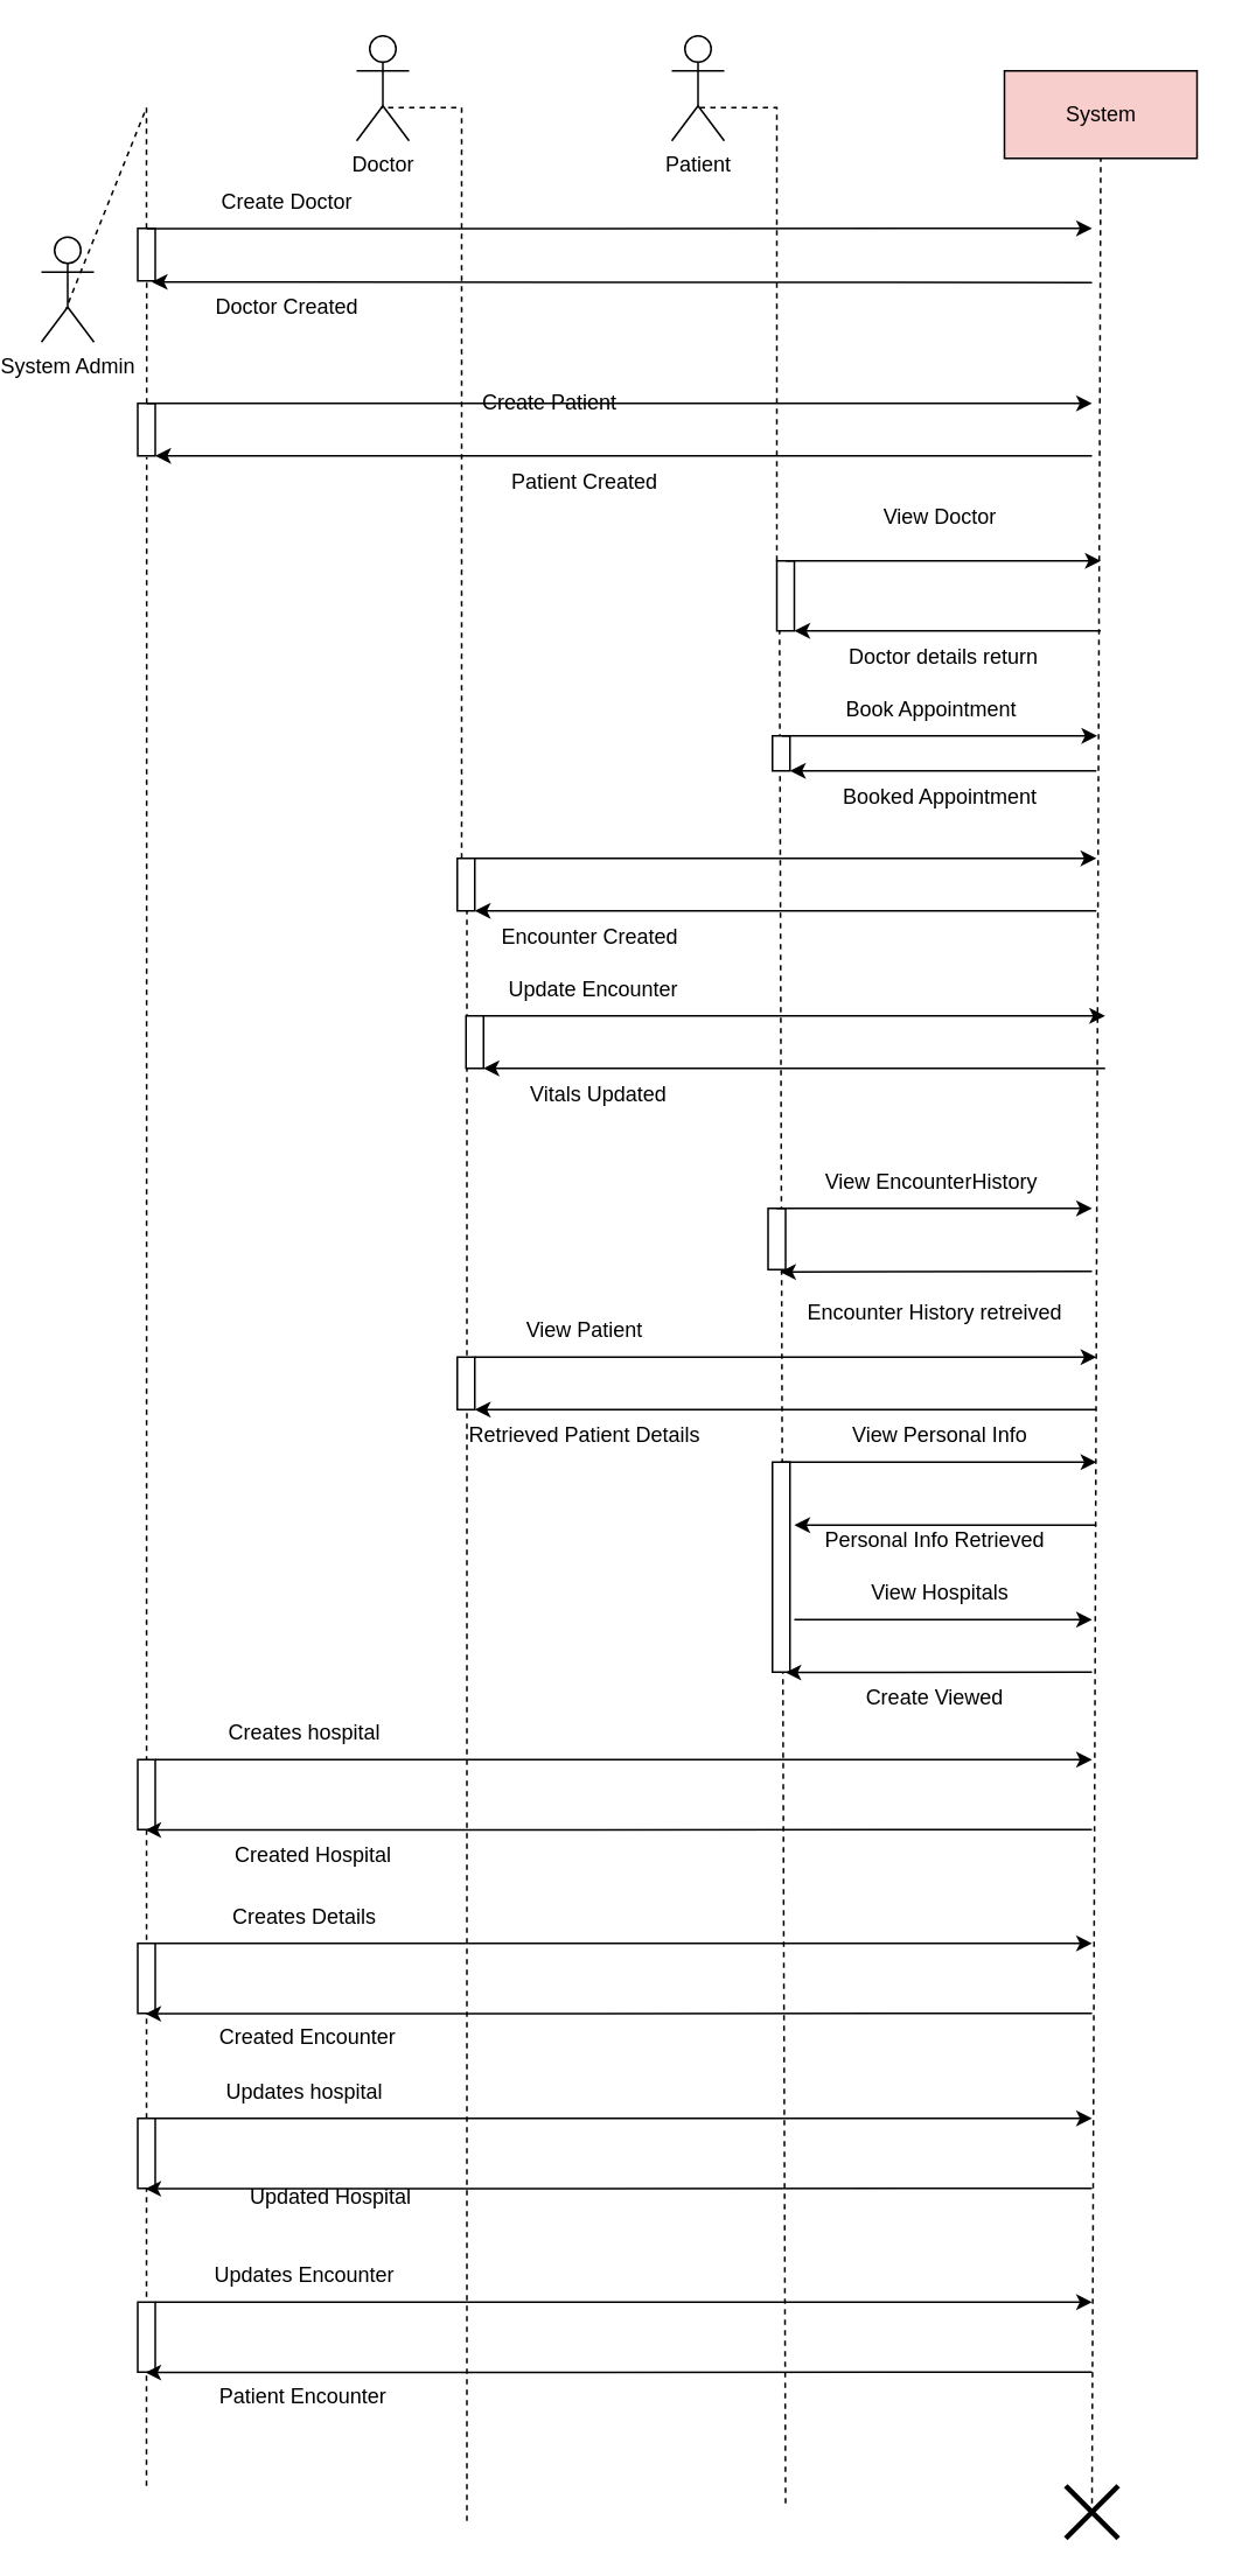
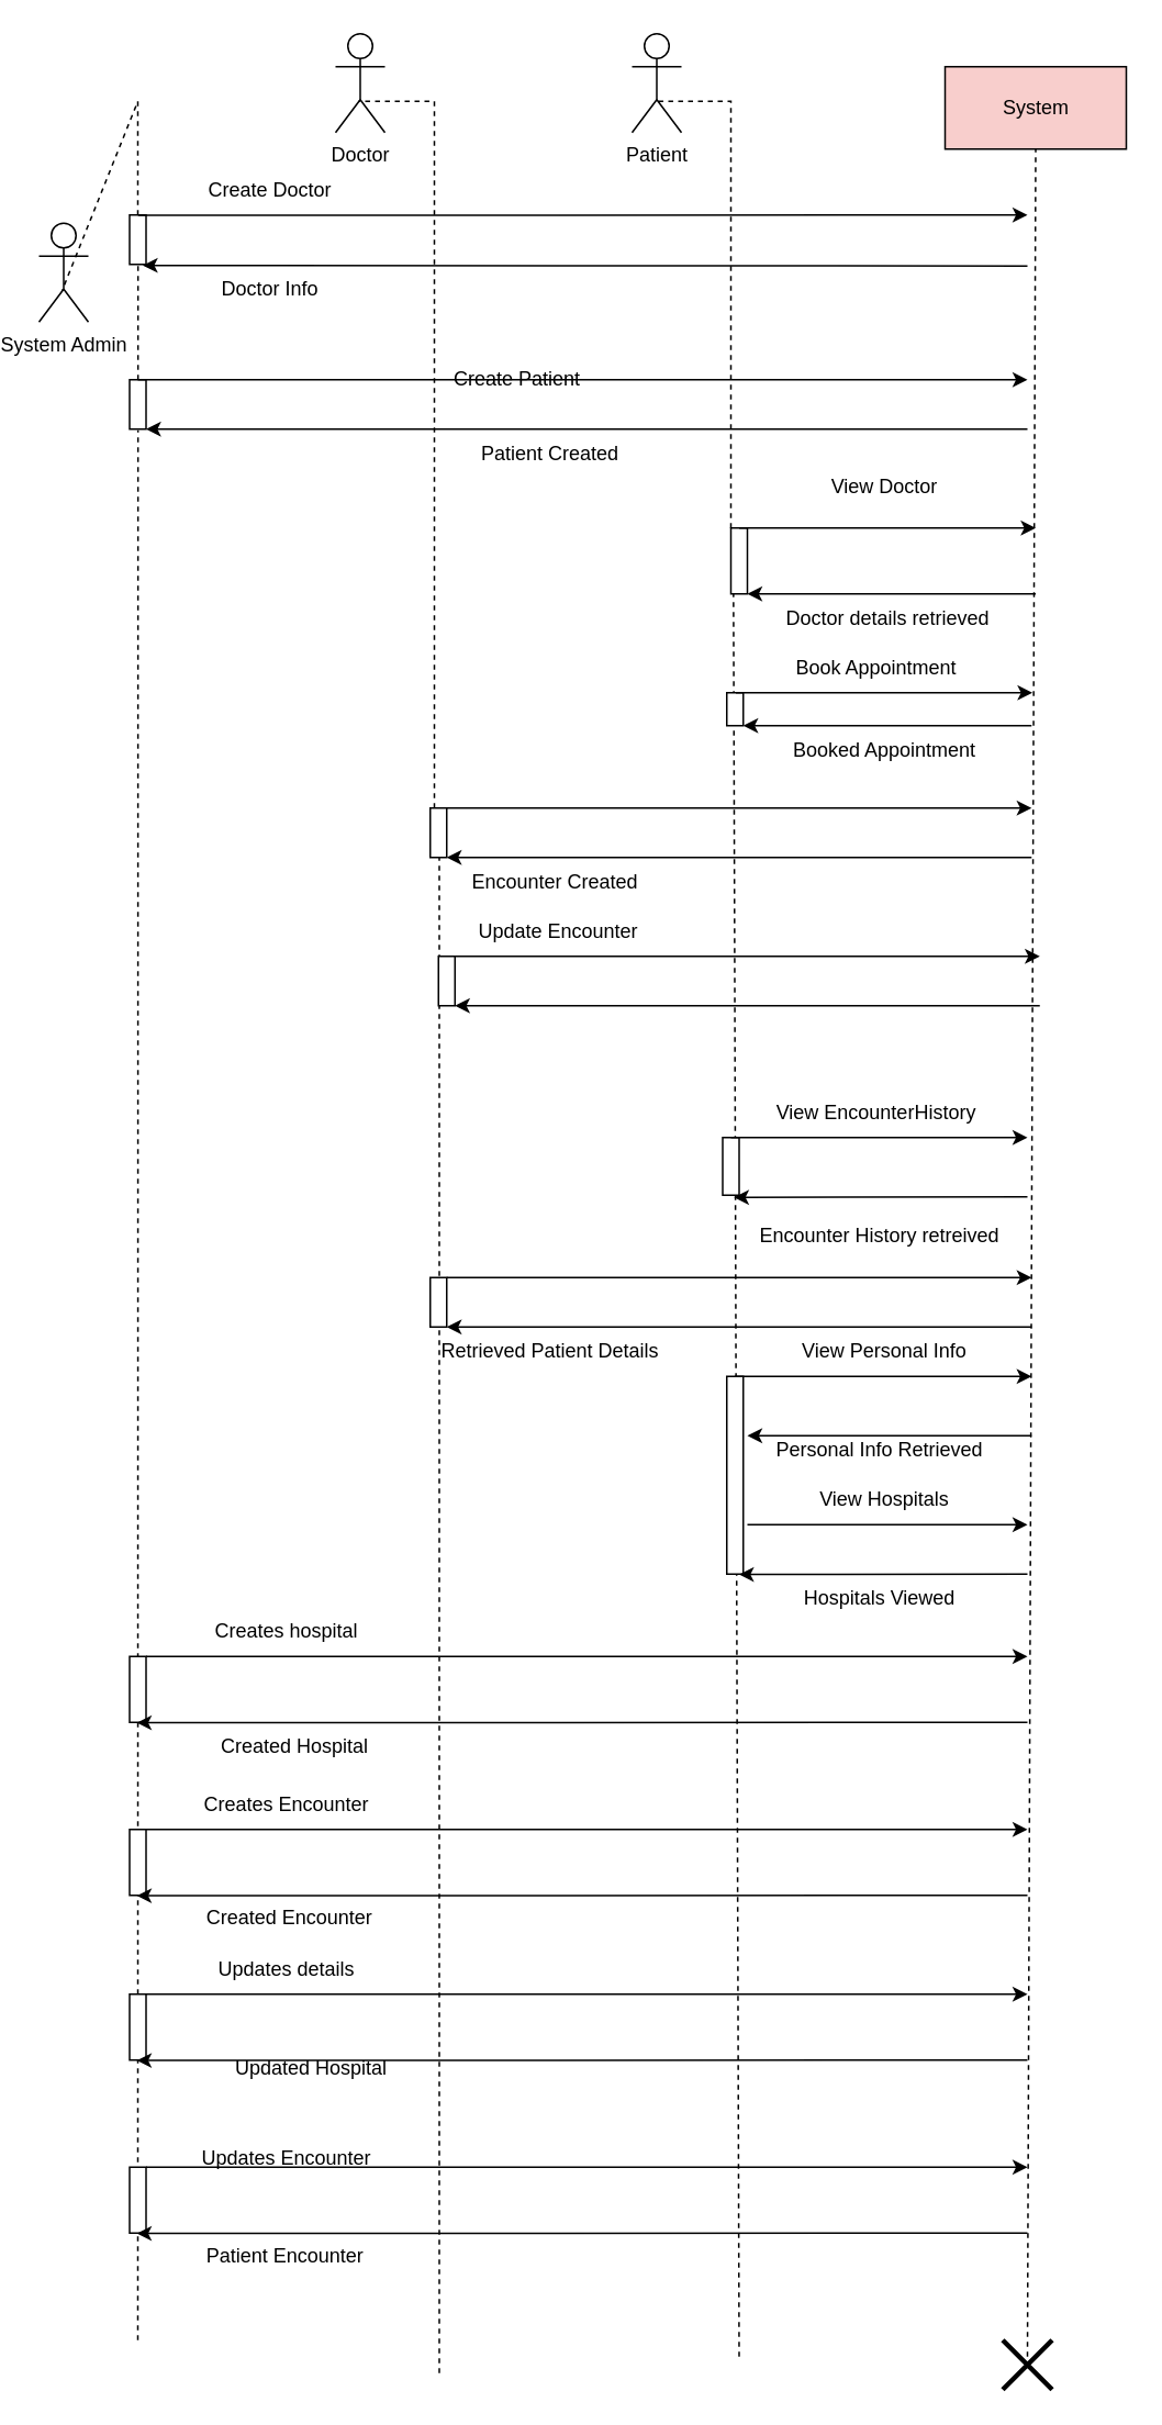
- <mxCell id="17" value="Doctor Created" style="text;html=1;align=center;verticalAlign=middle;resizable=0;points=[];autosize=1;strokeColor=none;fillColor=none;" vertex="1" parent="1"><mxGeometry x="105" y="160" width="110" height="30" as="geometry" /></mxCell>
+ <mxCell id="17" value="Doctor Info" style="text;html=1;align=center;verticalAlign=middle;resizable=0;points=[];autosize=1;strokeColor=none;fillColor=none;" vertex="1" parent="1"><mxGeometry x="105" y="160" width="110" height="30" as="geometry" /></mxCell>
- <mxCell id="34" value="Doctor details return" style="text;html=1;align=center;verticalAlign=middle;resizable=0;points=[];autosize=1;strokeColor=none;fillColor=none;" vertex="1" parent="1"><mxGeometry x="460" y="360" width="150" height="30" as="geometry" /></mxCell>
+ <mxCell id="34" value="Doctor details retrieved" style="text;html=1;align=center;verticalAlign=middle;resizable=0;points=[];autosize=1;strokeColor=none;fillColor=none;" vertex="1" parent="1"><mxGeometry x="460" y="360" width="150" height="30" as="geometry" /></mxCell>
- <mxCell id="69" value="Vitals Updated" style="text;html=1;align=center;verticalAlign=middle;resizable=0;points=[];autosize=1;strokeColor=none;fillColor=none;" vertex="1" parent="1"><mxGeometry x="287.5" y="610" width="100" height="30" as="geometry" /></mxCell>
- <mxCell id="43" value="View Patient" style="text;html=1;align=center;verticalAlign=middle;resizable=0;points=[];autosize=1;strokeColor=none;fillColor=none;" vertex="1" parent="1"><mxGeometry x="285" y="745" width="90" height="30" as="geometry" /></mxCell>
- <mxCell id="58" value="Create Viewed" style="text;html=1;align=center;verticalAlign=middle;resizable=0;points=[];autosize=1;strokeColor=none;fillColor=none;" vertex="1" parent="1"><mxGeometry x="470" y="955" width="120" height="30" as="geometry" /></mxCell>
+ <mxCell id="58" value="Hospitals Viewed" style="text;html=1;align=center;verticalAlign=middle;resizable=0;points=[];autosize=1;strokeColor=none;fillColor=none;" vertex="1" parent="1"><mxGeometry x="470" y="955" width="120" height="30" as="geometry" /></mxCell>
- <mxCell id="72" value="Creates Details" style="text;html=1;align=center;verticalAlign=middle;resizable=0;points=[];autosize=1;strokeColor=none;fillColor=none;" vertex="1" parent="1"><mxGeometry x="105" y="1080" width="130" height="30" as="geometry" /></mxCell>
+ <mxCell id="72" value="Creates Encounter" style="text;html=1;align=center;verticalAlign=middle;resizable=0;points=[];autosize=1;strokeColor=none;fillColor=none;" vertex="1" parent="1"><mxGeometry x="105" y="1080" width="130" height="30" as="geometry" /></mxCell>
- <mxCell id="77" value="Updates hospital" style="text;html=1;align=center;verticalAlign=middle;resizable=0;points=[];autosize=1;strokeColor=none;fillColor=none;" vertex="1" parent="1"><mxGeometry x="110" y="1180" width="120" height="30" as="geometry" /></mxCell>
+ <mxCell id="77" value="Updates details" style="text;html=1;align=center;verticalAlign=middle;resizable=0;points=[];autosize=1;strokeColor=none;fillColor=none;" vertex="1" parent="1"><mxGeometry x="110" y="1180" width="120" height="30" as="geometry" /></mxCell>
- <mxCell id="82" value="Updates Encounter" style="text;html=1;align=center;verticalAlign=middle;resizable=0;points=[];autosize=1;strokeColor=none;fillColor=none;" vertex="1" parent="1"><mxGeometry x="105" y="1285" width="130" height="30" as="geometry" /></mxCell>
+ <mxCell id="82" value="Updates Encounter" style="text;html=1;align=center;verticalAlign=middle;resizable=0;points=[];autosize=1;strokeColor=none;fillColor=none;" vertex="1" parent="1"><mxGeometry x="105" y="1295" width="130" height="30" as="geometry" /></mxCell>
